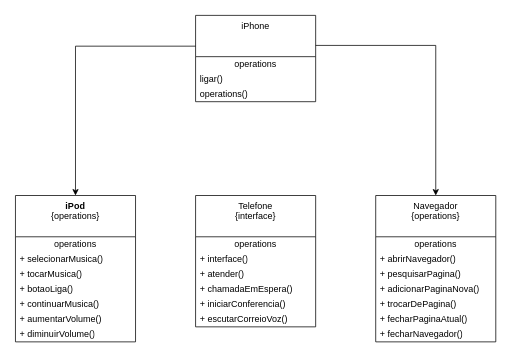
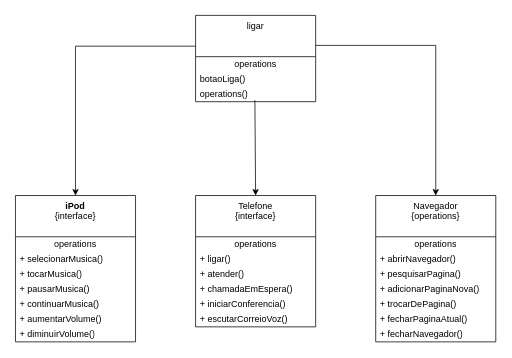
- <mxCell id="2" value="iPhone" style="swimlane;fontStyle=0;align=center;verticalAlign=top;childLayout=stackLayout;horizontal=1;startSize=55;horizontalStack=0;resizeParent=1;resizeParentMax=0;resizeLast=0;collapsible=0;marginBottom=0;html=1;whiteSpace=wrap;" vertex="1" parent="1"><mxGeometry x="260" y="20" width="160" height="115" as="geometry" /></mxCell>
+ <mxCell id="2" value="ligar" style="swimlane;fontStyle=0;align=center;verticalAlign=top;childLayout=stackLayout;horizontal=1;startSize=55;horizontalStack=0;resizeParent=1;resizeParentMax=0;resizeLast=0;collapsible=0;marginBottom=0;html=1;whiteSpace=wrap;" vertex="1" parent="1"><mxGeometry x="260" y="20" width="160" height="115" as="geometry" /></mxCell>
- <mxCell id="4" value="ligar()" style="text;html=1;strokeColor=none;fillColor=none;align=left;verticalAlign=middle;spacingLeft=4;spacingRight=4;overflow=hidden;rotatable=0;points=[[0,0.5],[1,0.5]];portConstraint=eastwest;whiteSpace=wrap;" vertex="1" parent="2"><mxGeometry y="75" width="160" height="20" as="geometry" /></mxCell>
+ <mxCell id="4" value="botaoLiga()" style="text;html=1;strokeColor=none;fillColor=none;align=left;verticalAlign=middle;spacingLeft=4;spacingRight=4;overflow=hidden;rotatable=0;points=[[0,0.5],[1,0.5]];portConstraint=eastwest;whiteSpace=wrap;" vertex="1" parent="2"><mxGeometry y="75" width="160" height="20" as="geometry" /></mxCell>
+ <mxCell id="31" value="" style="endArrow=classic;html=1;rounded=0;entryX=0.5;entryY=0;entryDx=0;entryDy=0;exitX=0.494;exitY=0.9;exitDx=0;exitDy=0;exitPerimeter=0;" edge="1" parent="1" source="5" target="6"><mxGeometry width="50" height="50" relative="1" as="geometry"><mxPoint x="340" y="190" as="sourcePoint" /><mxPoint x="365" y="190" as="targetPoint" /></mxGeometry></mxCell>
- <mxCell id="13" value="&lt;b&gt;iPod&lt;br&gt;&lt;/b&gt;{operations}&lt;b&gt;&lt;br&gt;&lt;/b&gt;" style="swimlane;fontStyle=0;align=center;verticalAlign=top;childLayout=stackLayout;horizontal=1;startSize=55;horizontalStack=0;resizeParent=1;resizeParentMax=0;resizeLast=0;collapsible=0;marginBottom=0;html=1;whiteSpace=wrap;" vertex="1" parent="1"><mxGeometry x="20" y="260" width="160" height="195" as="geometry" /></mxCell>
+ <mxCell id="13" value="&lt;b&gt;iPod&lt;br&gt;&lt;/b&gt;{interface}&lt;b&gt;&lt;br&gt;&lt;/b&gt;" style="swimlane;fontStyle=0;align=center;verticalAlign=top;childLayout=stackLayout;horizontal=1;startSize=55;horizontalStack=0;resizeParent=1;resizeParentMax=0;resizeLast=0;collapsible=0;marginBottom=0;html=1;whiteSpace=wrap;" vertex="1" parent="1"><mxGeometry x="20" y="260" width="160" height="195" as="geometry" /></mxCell>
- <mxCell id="8" value="+ interface()" style="text;html=1;strokeColor=none;fillColor=none;align=left;verticalAlign=middle;spacingLeft=4;spacingRight=4;overflow=hidden;rotatable=0;points=[[0,0.5],[1,0.5]];portConstraint=eastwest;whiteSpace=wrap;" vertex="1" parent="6"><mxGeometry y="75" width="160" height="20" as="geometry" /></mxCell>
+ <mxCell id="8" value="+ ligar()" style="text;html=1;strokeColor=none;fillColor=none;align=left;verticalAlign=middle;spacingLeft=4;spacingRight=4;overflow=hidden;rotatable=0;points=[[0,0.5],[1,0.5]];portConstraint=eastwest;whiteSpace=wrap;" vertex="1" parent="6"><mxGeometry y="75" width="160" height="20" as="geometry" /></mxCell>
- <mxCell id="17" value="+ botaoLiga()" style="text;html=1;strokeColor=none;fillColor=none;align=left;verticalAlign=middle;spacingLeft=4;spacingRight=4;overflow=hidden;rotatable=0;points=[[0,0.5],[1,0.5]];portConstraint=eastwest;whiteSpace=wrap;" vertex="1" parent="13"><mxGeometry y="115" width="160" height="20" as="geometry" /></mxCell>
+ <mxCell id="17" value="+ pausarMusica()" style="text;html=1;strokeColor=none;fillColor=none;align=left;verticalAlign=middle;spacingLeft=4;spacingRight=4;overflow=hidden;rotatable=0;points=[[0,0.5],[1,0.5]];portConstraint=eastwest;whiteSpace=wrap;" vertex="1" parent="13"><mxGeometry y="115" width="160" height="20" as="geometry" /></mxCell>
